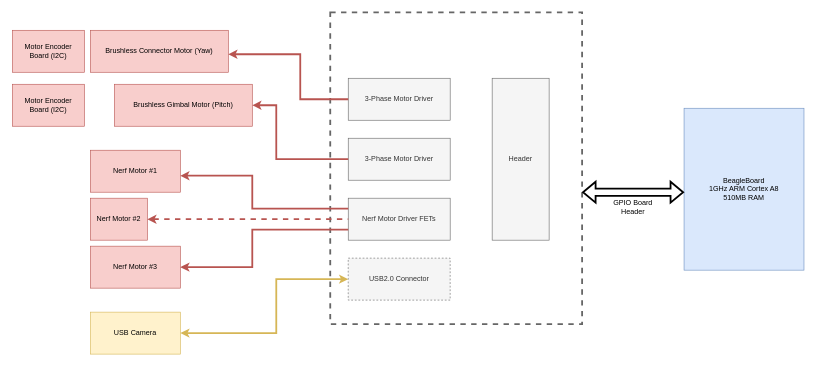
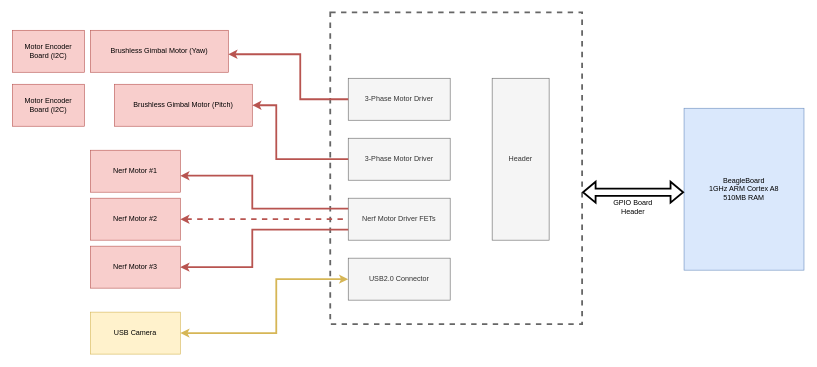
- <mxCell id="7" value="Brushless Connector Motor (Yaw)" style="rounded=0;whiteSpace=wrap;html=1;fillColor=#f8cecc;strokeColor=#b85450;shadow=0;" parent="1" vertex="1"><mxGeometry x="150" y="50" width="230" height="70" as="geometry" /></mxCell>
+ <mxCell id="7" value="Brushless Gimbal Motor (Yaw)" style="rounded=0;whiteSpace=wrap;html=1;fillColor=#f8cecc;strokeColor=#b85450;shadow=0;" parent="1" vertex="1"><mxGeometry x="150" y="50" width="230" height="70" as="geometry" /></mxCell>
- <mxCell id="11" value="Nerf Motor #2" style="rounded=0;whiteSpace=wrap;html=1;fillColor=#f8cecc;strokeColor=#b85450;shadow=0;" parent="1" vertex="1"><mxGeometry x="150" y="330" width="95" height="70" as="geometry" /></mxCell>
+ <mxCell id="11" value="Nerf Motor #2" style="rounded=0;whiteSpace=wrap;html=1;fillColor=#f8cecc;strokeColor=#b85450;shadow=0;" parent="1" vertex="1"><mxGeometry x="150" y="330" width="150" height="70" as="geometry" /></mxCell>
- <mxCell id="14" value="USB2.0 Connector" style="rounded=0;whiteSpace=wrap;html=1;fillColor=#f5f5f5;strokeColor=#666666;fontColor=#333333;shadow=0;dashed=1;" parent="1" vertex="1"><mxGeometry x="580" y="430" width="170" height="70" as="geometry" /></mxCell>
+ <mxCell id="14" value="USB2.0 Connector" style="rounded=0;whiteSpace=wrap;html=1;fillColor=#f5f5f5;strokeColor=#666666;fontColor=#333333;shadow=0;" parent="1" vertex="1"><mxGeometry x="580" y="430" width="170" height="70" as="geometry" /></mxCell>
